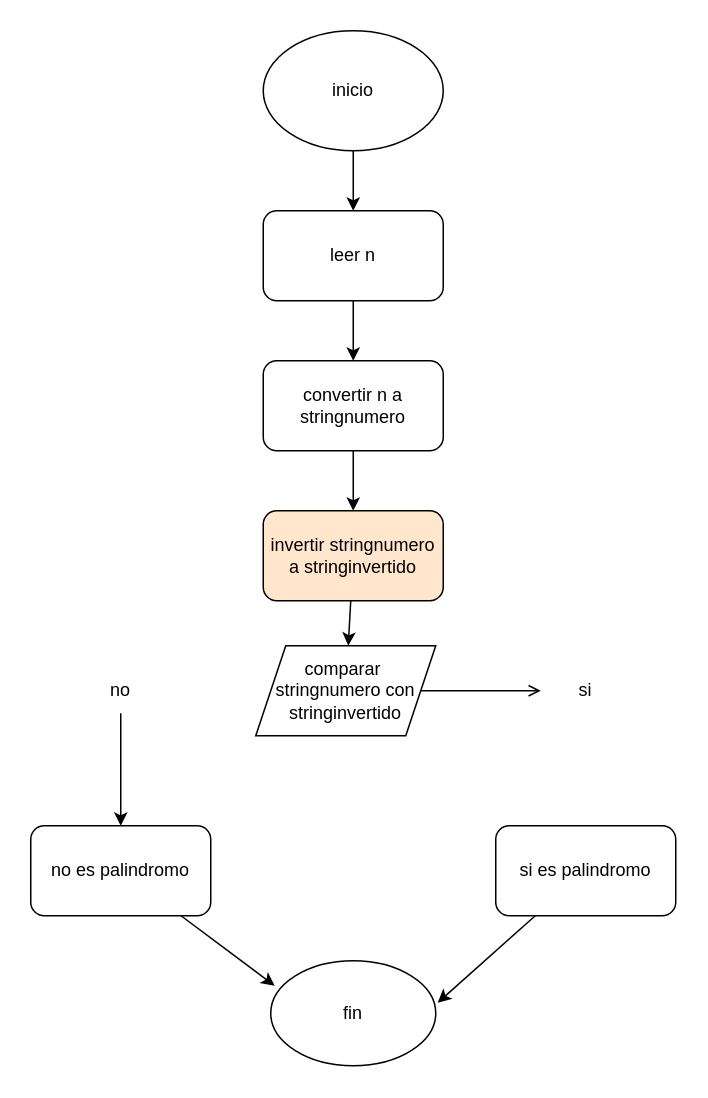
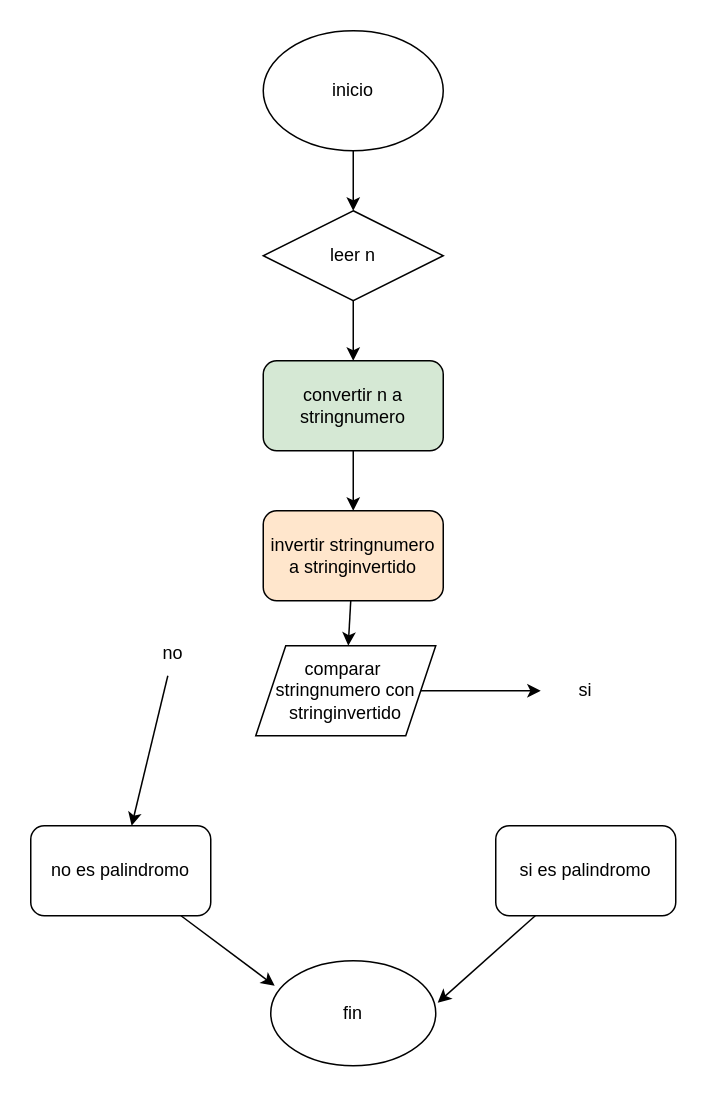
- <mxCell id="5" value="leer n" style="rounded=1;whiteSpace=wrap;html=1;" vertex="1" parent="1"><mxGeometry x="175" y="140" width="120" height="60" as="geometry" /></mxCell>
+ <mxCell id="5" value="leer n" style="rhombus;whiteSpace=wrap;html=1;" vertex="1" parent="1"><mxGeometry x="175" y="140" width="120" height="60" as="geometry" /></mxCell>
- <mxCell id="7" value="convertir n a stringnumero" style="rounded=1;whiteSpace=wrap;html=1;" vertex="1" parent="1"><mxGeometry x="175" y="240" width="120" height="60" as="geometry" /></mxCell>
+ <mxCell id="7" value="convertir n a stringnumero" style="rounded=1;whiteSpace=wrap;html=1;fillColor=#d5e8d4;" vertex="1" parent="1"><mxGeometry x="175" y="240" width="120" height="60" as="geometry" /></mxCell>
- <mxCell id="15" value="no" style="text;html=1;strokeColor=none;fillColor=none;align=center;verticalAlign=middle;whiteSpace=wrap;rounded=0;" vertex="1" parent="1"><mxGeometry x="50" y="445" width="60" height="30" as="geometry" /></mxCell>
+ <mxCell id="15" value="no" style="text;html=1;strokeColor=none;fillColor=none;align=center;verticalAlign=middle;whiteSpace=wrap;rounded=0;" vertex="1" parent="1"><mxGeometry x="85" y="420" width="60" height="30" as="geometry" /></mxCell>
- <mxCell id="12" value="" style="edgeStyle=none;html=1;endArrow=open;" edge="1" parent="1" source="13" target="16"><mxGeometry relative="1" as="geometry" /></mxCell>
+ <mxCell id="12" value="" style="edgeStyle=none;html=1;" edge="1" parent="1" source="13" target="16"><mxGeometry relative="1" as="geometry" /></mxCell>
